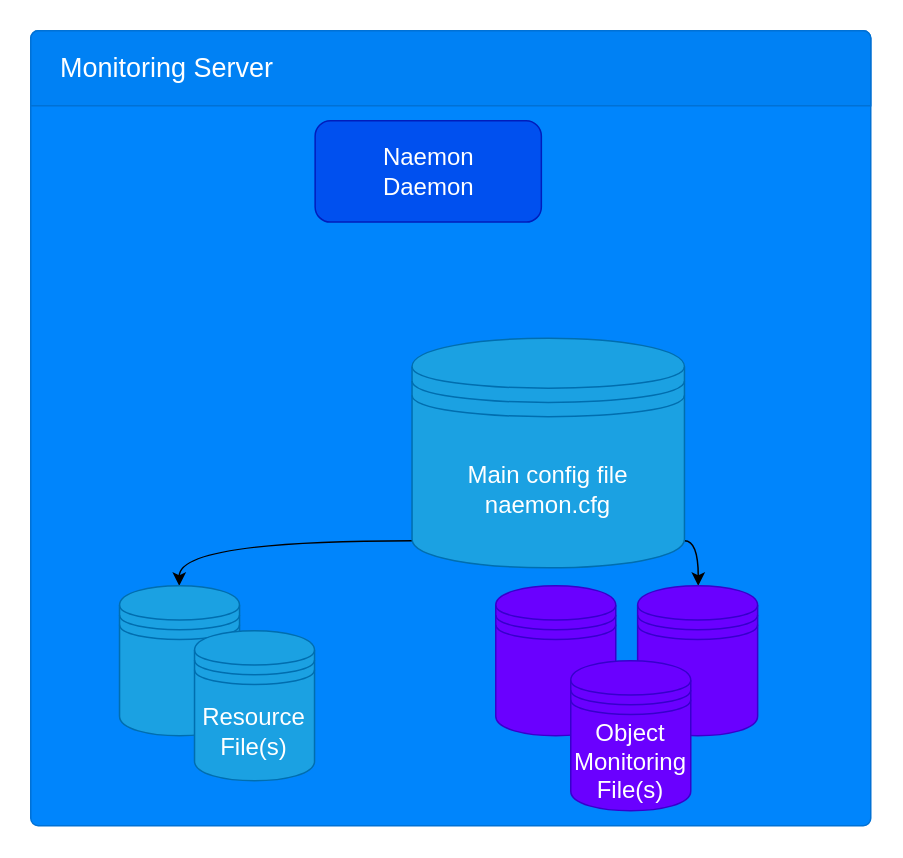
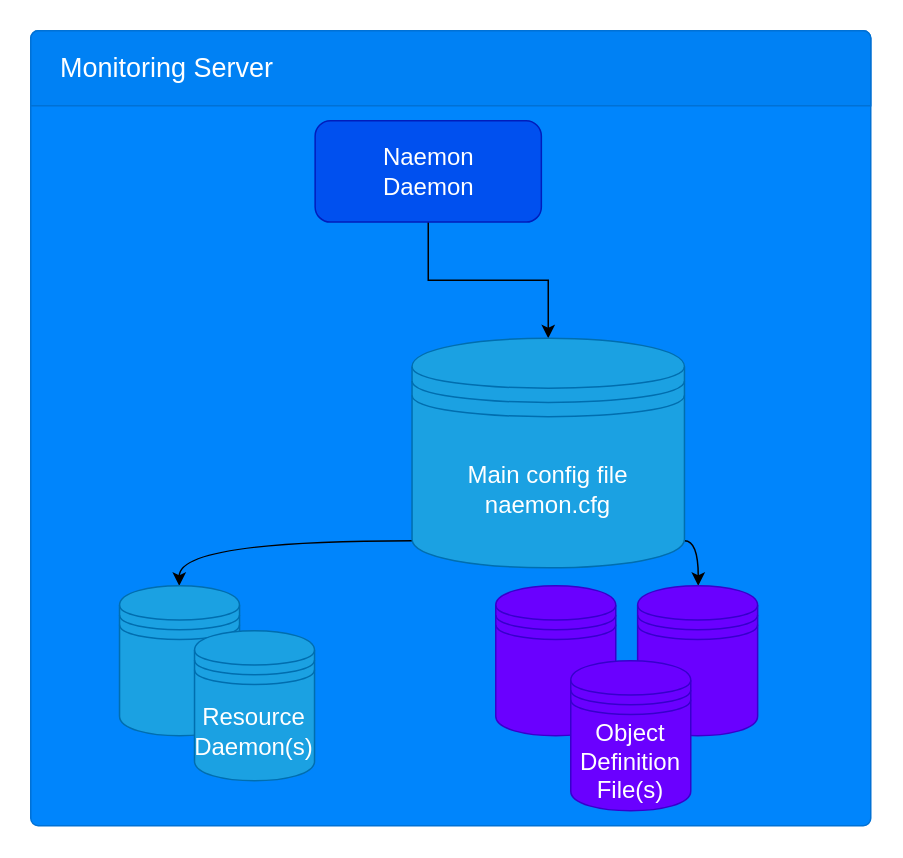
+ <mxCell id="4" style="edgeStyle=orthogonalEdgeStyle;rounded=0;orthogonalLoop=1;jettySize=auto;html=1;" parent="2" source="5" target="8" edge="1"><mxGeometry relative="1" as="geometry" /></mxCell>
- <mxCell id="10" value="Resource File(s)" style="shape=datastore;whiteSpace=wrap;html=1;fillColor=#1ba1e2;strokeColor=#006EAF;fontColor=#ffffff;fontSize=16;" parent="2" vertex="1"><mxGeometry x="109.19" y="400" width="80" height="100" as="geometry" /></mxCell>
+ <mxCell id="10" value="Resource Daemon(s)" style="shape=datastore;whiteSpace=wrap;html=1;fillColor=#1ba1e2;strokeColor=#006EAF;fontColor=#ffffff;fontSize=16;" parent="2" vertex="1"><mxGeometry x="109.19" y="400" width="80" height="100" as="geometry" /></mxCell>
- <mxCell id="13" value="Object Monitoring File(s)" style="shape=datastore;whiteSpace=wrap;html=1;fillColor=#6a00ff;strokeColor=#3700CC;fontColor=#ffffff;fontSize=16;" parent="2" vertex="1"><mxGeometry x="360.0" y="420" width="80" height="100" as="geometry" /></mxCell>
+ <mxCell id="13" value="Object Definition File(s)" style="shape=datastore;whiteSpace=wrap;html=1;fillColor=#6a00ff;strokeColor=#3700CC;fontColor=#ffffff;fontSize=16;" parent="2" vertex="1"><mxGeometry x="360.0" y="420" width="80" height="100" as="geometry" /></mxCell>
